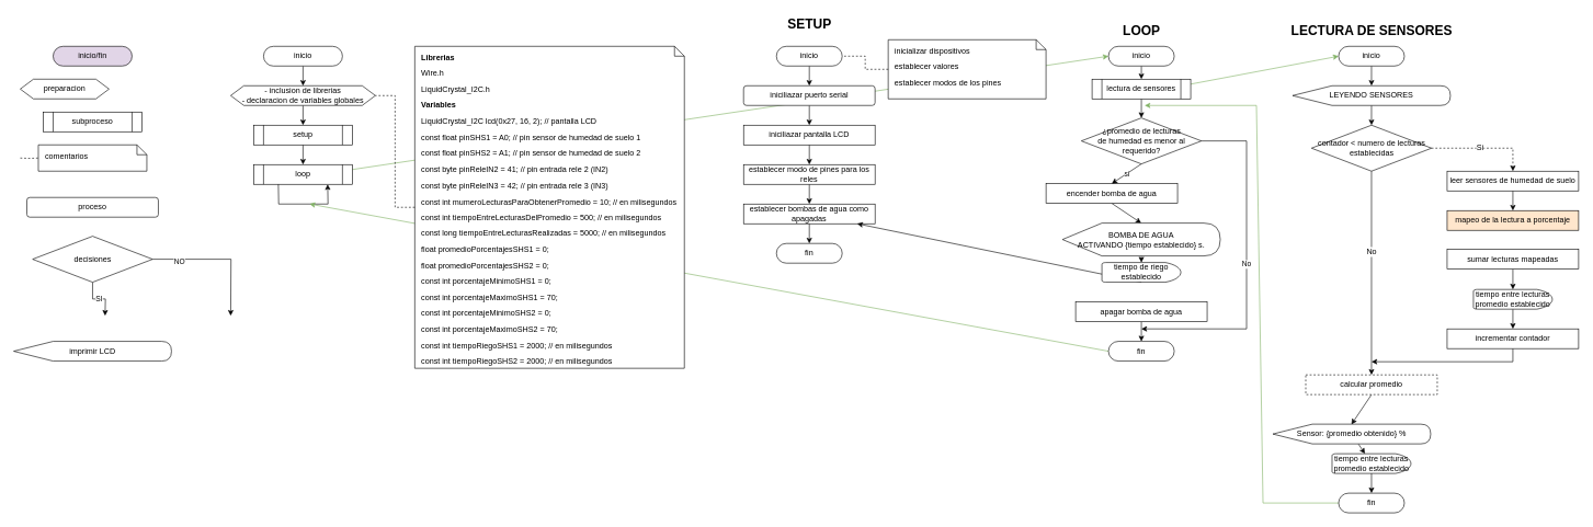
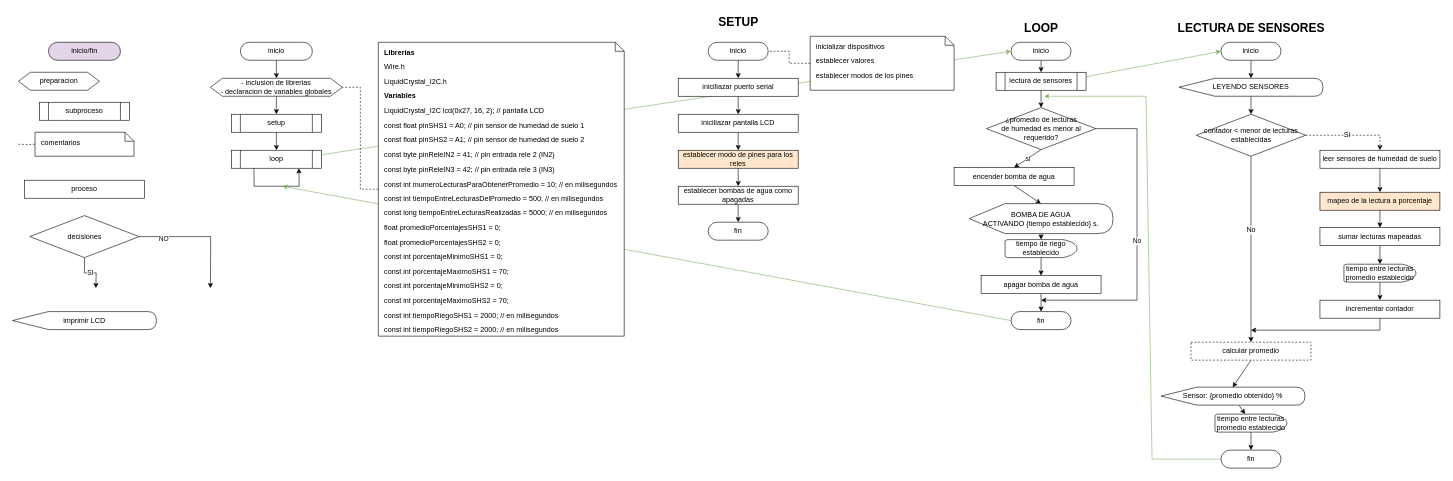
- <mxCell id="16" value="iniciliazar puerto serial" style="whiteSpace=wrap;html=1;labelBorderColor=none;align=center;rounded=1;" parent="1" vertex="1"><mxGeometry x="1130" y="130" width="200" height="30" as="geometry" /></mxCell>
+ <mxCell id="16" value="iniciliazar puerto serial" style="rounded=0;whiteSpace=wrap;html=1;labelBorderColor=none;align=center;" parent="1" vertex="1"><mxGeometry x="1130" y="130" width="200" height="30" as="geometry" /></mxCell>
- <mxCell id="52" value="contador &amp;lt; numero de lecturas establecidas" style="strokeWidth=1;html=1;shape=mxgraph.flowchart.decision;whiteSpace=wrap;labelBorderColor=none;align=center;" parent="1" vertex="1"><mxGeometry x="1993.75" y="190" width="182.5" height="70" as="geometry" /></mxCell>
+ <mxCell id="52" value="contador &amp;lt; menor de lecturas establecidas" style="strokeWidth=1;html=1;shape=mxgraph.flowchart.decision;whiteSpace=wrap;labelBorderColor=none;align=center;" parent="1" vertex="1"><mxGeometry x="1993.75" y="190" width="182.5" height="70" as="geometry" /></mxCell>
- <mxCell id="18" value="establecer modo de pines para los reles" style="rounded=0;whiteSpace=wrap;html=1;labelBorderColor=none;align=center;" parent="1" vertex="1"><mxGeometry x="1130" y="250" width="200" height="30" as="geometry" /></mxCell>
+ <mxCell id="18" value="establecer modo de pines para los reles" style="rounded=0;whiteSpace=wrap;html=1;labelBorderColor=none;align=center;fillColor=#ffe6cc;" parent="1" vertex="1"><mxGeometry x="1130" y="250" width="200" height="30" as="geometry" /></mxCell>
- <mxCell id="54" value="leer sensores de humedad de suelo" style="rounded=0;whiteSpace=wrap;html=1;labelBorderColor=none;align=center;" parent="1" vertex="1"><mxGeometry x="2200" y="260" width="200" height="30" as="geometry" /></mxCell>
+ <mxCell id="54" value="leer sensores de humedad de suelo" style="rounded=0;whiteSpace=wrap;html=1;labelBorderColor=none;align=center;" parent="1" vertex="1"><mxGeometry x="2200" y="250" width="200" height="30" as="geometry" /></mxCell>
- <mxCell id="76" value="proceso" style="whiteSpace=wrap;html=1;labelBorderColor=none;align=center;rounded=1;" vertex="1" parent="1"><mxGeometry x="40" y="300" width="200" height="30" as="geometry" /></mxCell>
+ <mxCell id="76" value="proceso" style="rounded=0;whiteSpace=wrap;html=1;labelBorderColor=none;align=center;" vertex="1" parent="1"><mxGeometry x="40" y="300" width="200" height="30" as="geometry" /></mxCell>
+ <mxCell id="55" style="edgeStyle=none;rounded=0;orthogonalLoop=1;jettySize=auto;html=1;exitX=0.5;exitY=1;exitDx=0;exitDy=0;entryX=0.5;entryY=0;entryDx=0;entryDy=0;fontSize=20;" parent="1" source="56" target="58" edge="1"><mxGeometry relative="1" as="geometry" /></mxCell>
- <mxCell id="36" style="edgeStyle=none;rounded=0;orthogonalLoop=1;jettySize=auto;html=1;exitX=0.5;exitY=1;exitDx=0;exitDy=0;exitPerimeter=0;" parent="1" source="37" target="20" edge="1"><mxGeometry relative="1" as="geometry" /></mxCell>
+ <mxCell id="36" style="edgeStyle=none;rounded=0;orthogonalLoop=1;jettySize=auto;html=1;exitX=0.5;exitY=1;exitDx=0;exitDy=0;exitPerimeter=0;entryX=0.5;entryY=0;entryDx=0;entryDy=0;" parent="1" source="37" target="39" edge="1"><mxGeometry relative="1" as="geometry" /></mxCell>
